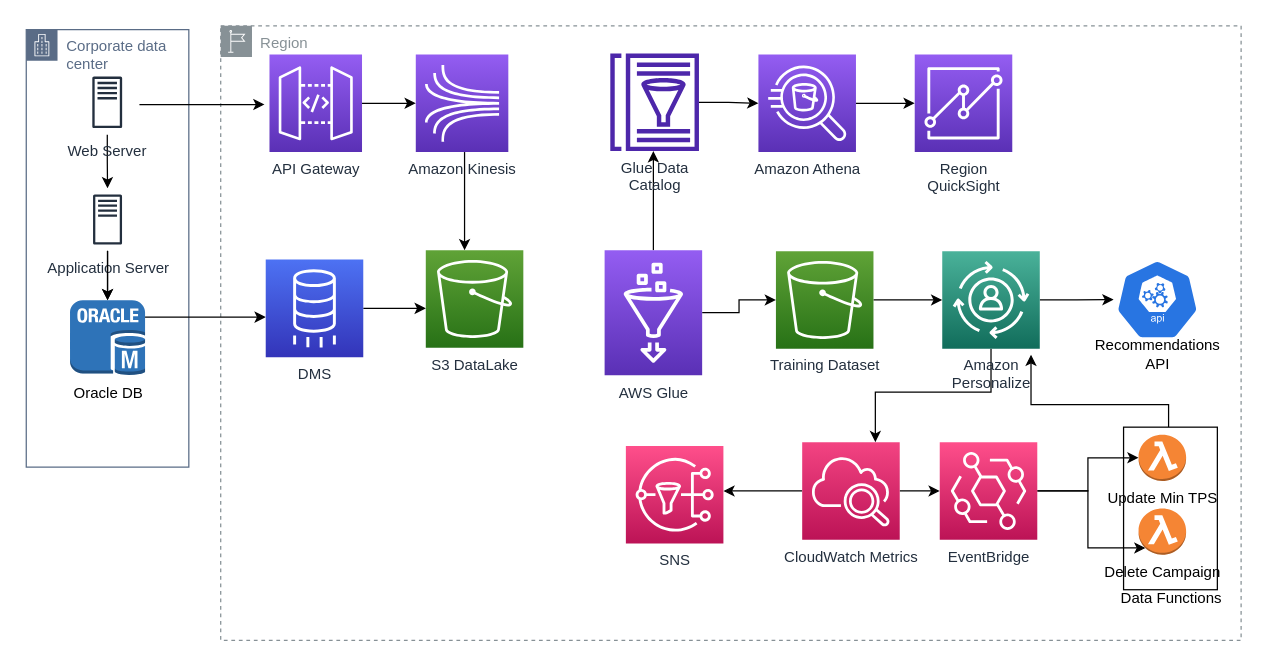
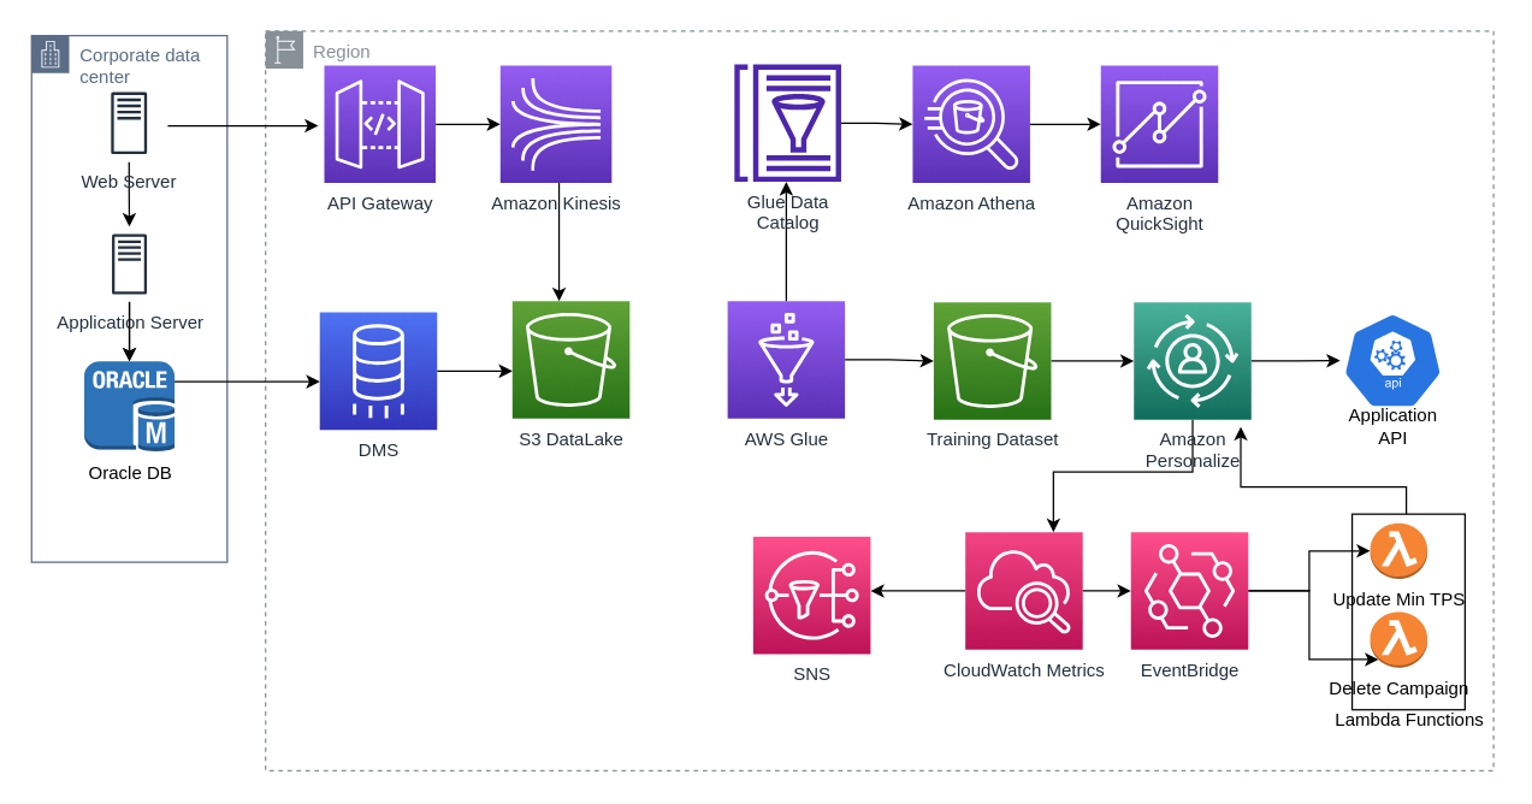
- <mxCell id="31" value="&lt;div&gt;Region &lt;br&gt;&lt;/div&gt;&lt;div&gt;QuickSight&lt;/div&gt;&lt;div&gt;&lt;br&gt;&lt;/div&gt;" style="sketch=0;points=[[0,0,0],[0.25,0,0],[0.5,0,0],[0.75,0,0],[1,0,0],[0,1,0],[0.25,1,0],[0.5,1,0],[0.75,1,0],[1,1,0],[0,0.25,0],[0,0.5,0],[0,0.75,0],[1,0.25,0],[1,0.5,0],[1,0.75,0]];outlineConnect=0;fontColor=#232F3E;gradientColor=#945DF2;gradientDirection=north;fillColor=#5A30B5;strokeColor=#ffffff;dashed=0;verticalLabelPosition=bottom;verticalAlign=top;align=center;html=1;fontSize=12;fontStyle=0;aspect=fixed;shape=mxgraph.aws4.resourceIcon;resIcon=mxgraph.aws4.quicksight;" parent="1" vertex="1"><mxGeometry x="731" y="43" width="78" height="78" as="geometry" /></mxCell>
+ <mxCell id="31" value="&lt;div&gt;Amazon &lt;br&gt;&lt;/div&gt;&lt;div&gt;QuickSight&lt;/div&gt;&lt;div&gt;&lt;br&gt;&lt;/div&gt;" style="sketch=0;points=[[0,0,0],[0.25,0,0],[0.5,0,0],[0.75,0,0],[1,0,0],[0,1,0],[0.25,1,0],[0.5,1,0],[0.75,1,0],[1,1,0],[0,0.25,0],[0,0.5,0],[0,0.75,0],[1,0.25,0],[1,0.5,0],[1,0.75,0]];outlineConnect=0;fontColor=#232F3E;gradientColor=#945DF2;gradientDirection=north;fillColor=#5A30B5;strokeColor=#ffffff;dashed=0;verticalLabelPosition=bottom;verticalAlign=top;align=center;html=1;fontSize=12;fontStyle=0;aspect=fixed;shape=mxgraph.aws4.resourceIcon;resIcon=mxgraph.aws4.quicksight;" parent="1" vertex="1"><mxGeometry x="731" y="43" width="78" height="78" as="geometry" /></mxCell>
- <mxCell id="23" value="AWS Glue" style="sketch=0;points=[[0,0,0],[0.25,0,0],[0.5,0,0],[0.75,0,0],[1,0,0],[0,1,0],[0.25,1,0],[0.5,1,0],[0.75,1,0],[1,1,0],[0,0.25,0],[0,0.5,0],[0,0.75,0],[1,0.25,0],[1,0.5,0],[1,0.75,0]];outlineConnect=0;fontColor=#232F3E;gradientColor=#945DF2;gradientDirection=north;fillColor=#5A30B5;strokeColor=#ffffff;dashed=0;verticalLabelPosition=bottom;verticalAlign=top;align=center;html=1;fontSize=12;fontStyle=0;aspect=fixed;shape=mxgraph.aws4.resourceIcon;resIcon=mxgraph.aws4.glue;" parent="1" vertex="1"><mxGeometry x="483" y="199.5" width="78" height="100" as="geometry" /></mxCell>
+ <mxCell id="23" value="AWS Glue" style="sketch=0;points=[[0,0,0],[0.25,0,0],[0.5,0,0],[0.75,0,0],[1,0,0],[0,1,0],[0.25,1,0],[0.5,1,0],[0.75,1,0],[1,1,0],[0,0.25,0],[0,0.5,0],[0,0.75,0],[1,0.25,0],[1,0.5,0],[1,0.75,0]];outlineConnect=0;fontColor=#232F3E;gradientColor=#945DF2;gradientDirection=north;fillColor=#5A30B5;strokeColor=#ffffff;dashed=0;verticalLabelPosition=bottom;verticalAlign=top;align=center;html=1;fontSize=12;fontStyle=0;aspect=fixed;shape=mxgraph.aws4.resourceIcon;resIcon=mxgraph.aws4.glue;" parent="1" vertex="1"><mxGeometry x="483" y="199.5" width="78" height="78" as="geometry" /></mxCell>
- <mxCell id="33" value="&lt;div&gt;Recommendations &lt;br&gt;&lt;/div&gt;&lt;div&gt;API&lt;/div&gt;" style="text;html=1;align=center;verticalAlign=middle;resizable=0;points=[];autosize=1;strokeColor=none;fillColor=none;" parent="1" vertex="1"><mxGeometry x="865" y="263" width="120" height="40" as="geometry" /></mxCell>
+ <mxCell id="33" value="&lt;div&gt;Application &lt;br&gt;&lt;/div&gt;&lt;div&gt;API&lt;/div&gt;" style="text;html=1;align=center;verticalAlign=middle;resizable=0;points=[];autosize=1;strokeColor=none;fillColor=none;" parent="1" vertex="1"><mxGeometry x="865" y="263" width="120" height="40" as="geometry" /></mxCell>
- <mxCell id="43" value="Data Functions" style="text;html=1;align=center;verticalAlign=middle;resizable=0;points=[];autosize=1;strokeColor=none;fillColor=none;" parent="1" vertex="1"><mxGeometry x="875.5" y="463" width="120" height="30" as="geometry" /></mxCell>
+ <mxCell id="43" value="Lambda Functions" style="text;html=1;align=center;verticalAlign=middle;resizable=0;points=[];autosize=1;strokeColor=none;fillColor=none;" parent="1" vertex="1"><mxGeometry x="875.5" y="463" width="120" height="30" as="geometry" /></mxCell>
